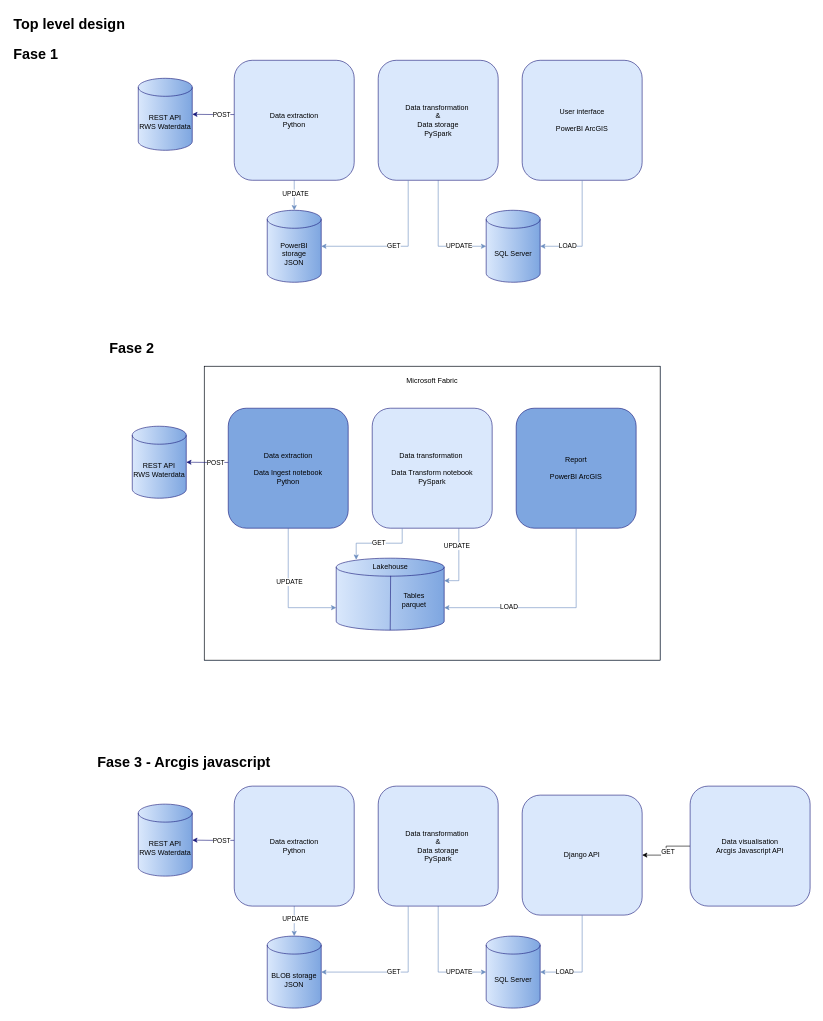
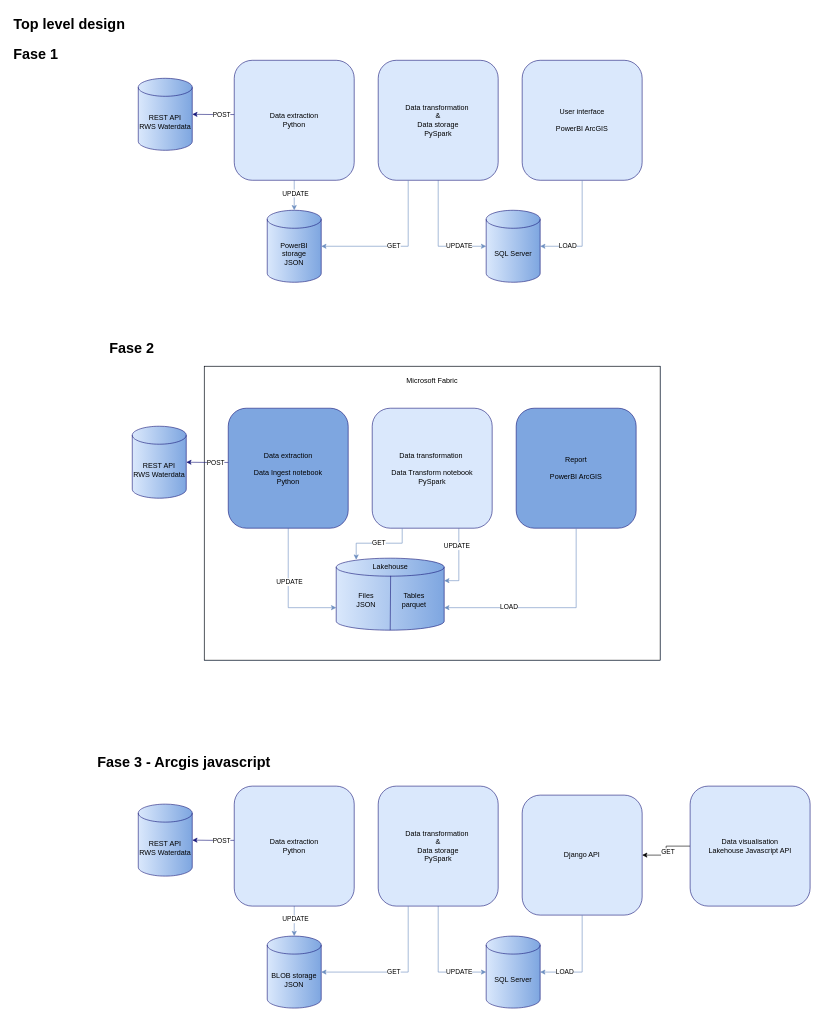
+ <mxCell id="43" value="&lt;div&gt;Files&lt;/div&gt;JSON" style="text;html=1;align=center;verticalAlign=middle;whiteSpace=wrap;rounded=0;" parent="40" vertex="1"><mxGeometry x="10" y="30" width="80" height="80" as="geometry" /></mxCell>
- <mxCell id="66" value="Data visualisation&lt;div&gt;Arcgis Javascript API&lt;/div&gt;" style="whiteSpace=wrap;html=1;aspect=fixed;fillColor=#dae8fc;strokeColor=light-dark(#191979, #5c79a3);rounded=1;" parent="1" vertex="1"><mxGeometry x="1150" y="1310" width="200" height="200" as="geometry" /></mxCell>
+ <mxCell id="66" value="Data visualisation&lt;div&gt;Lakehouse Javascript API&lt;/div&gt;" style="whiteSpace=wrap;html=1;aspect=fixed;fillColor=#dae8fc;strokeColor=light-dark(#191979, #5c79a3);rounded=1;" parent="1" vertex="1"><mxGeometry x="1150" y="1310" width="200" height="200" as="geometry" /></mxCell>
